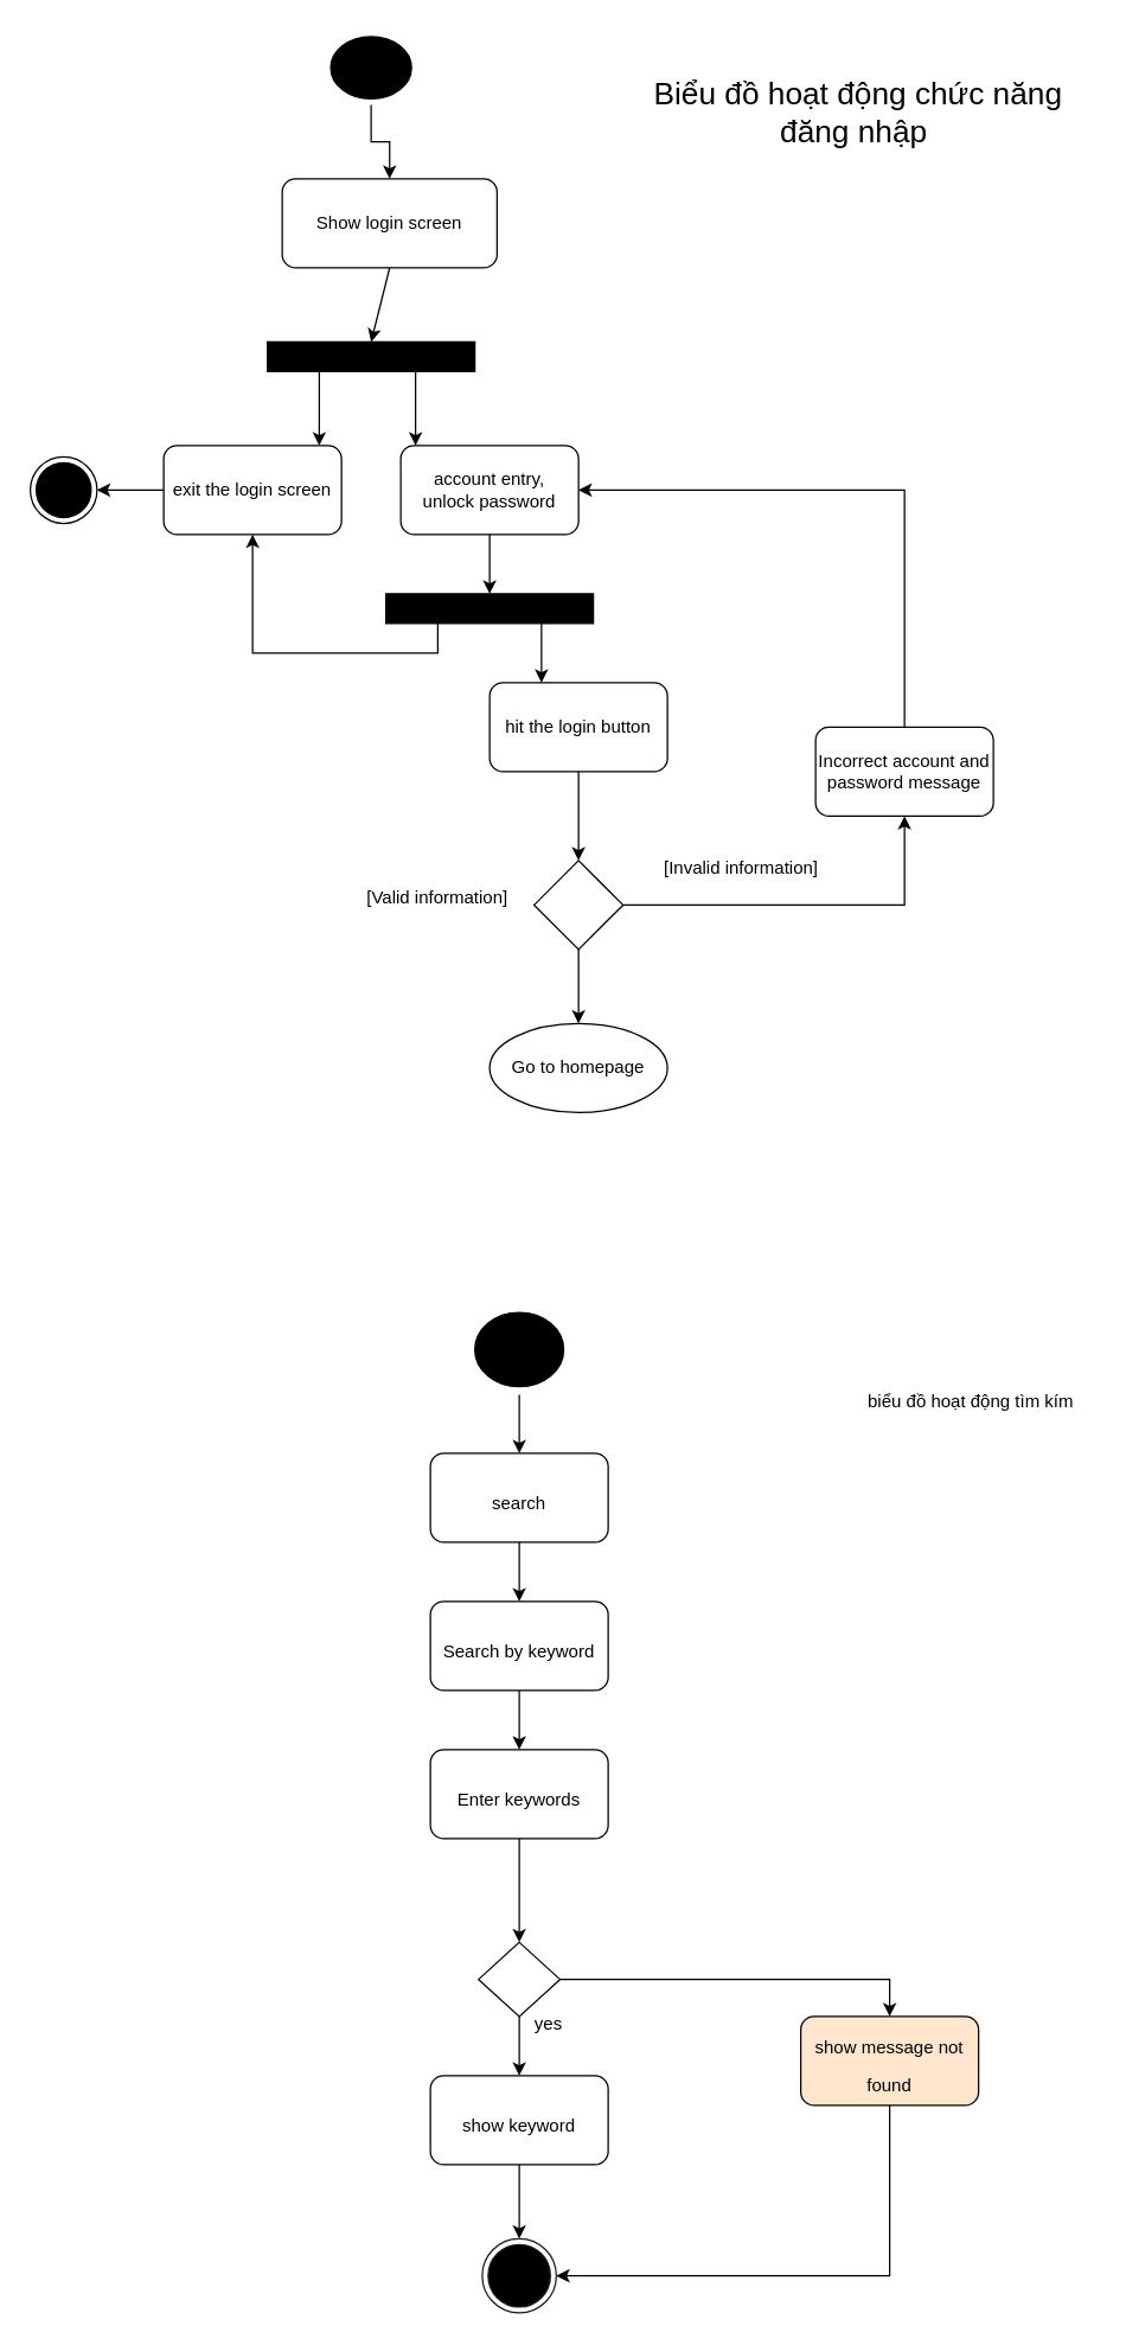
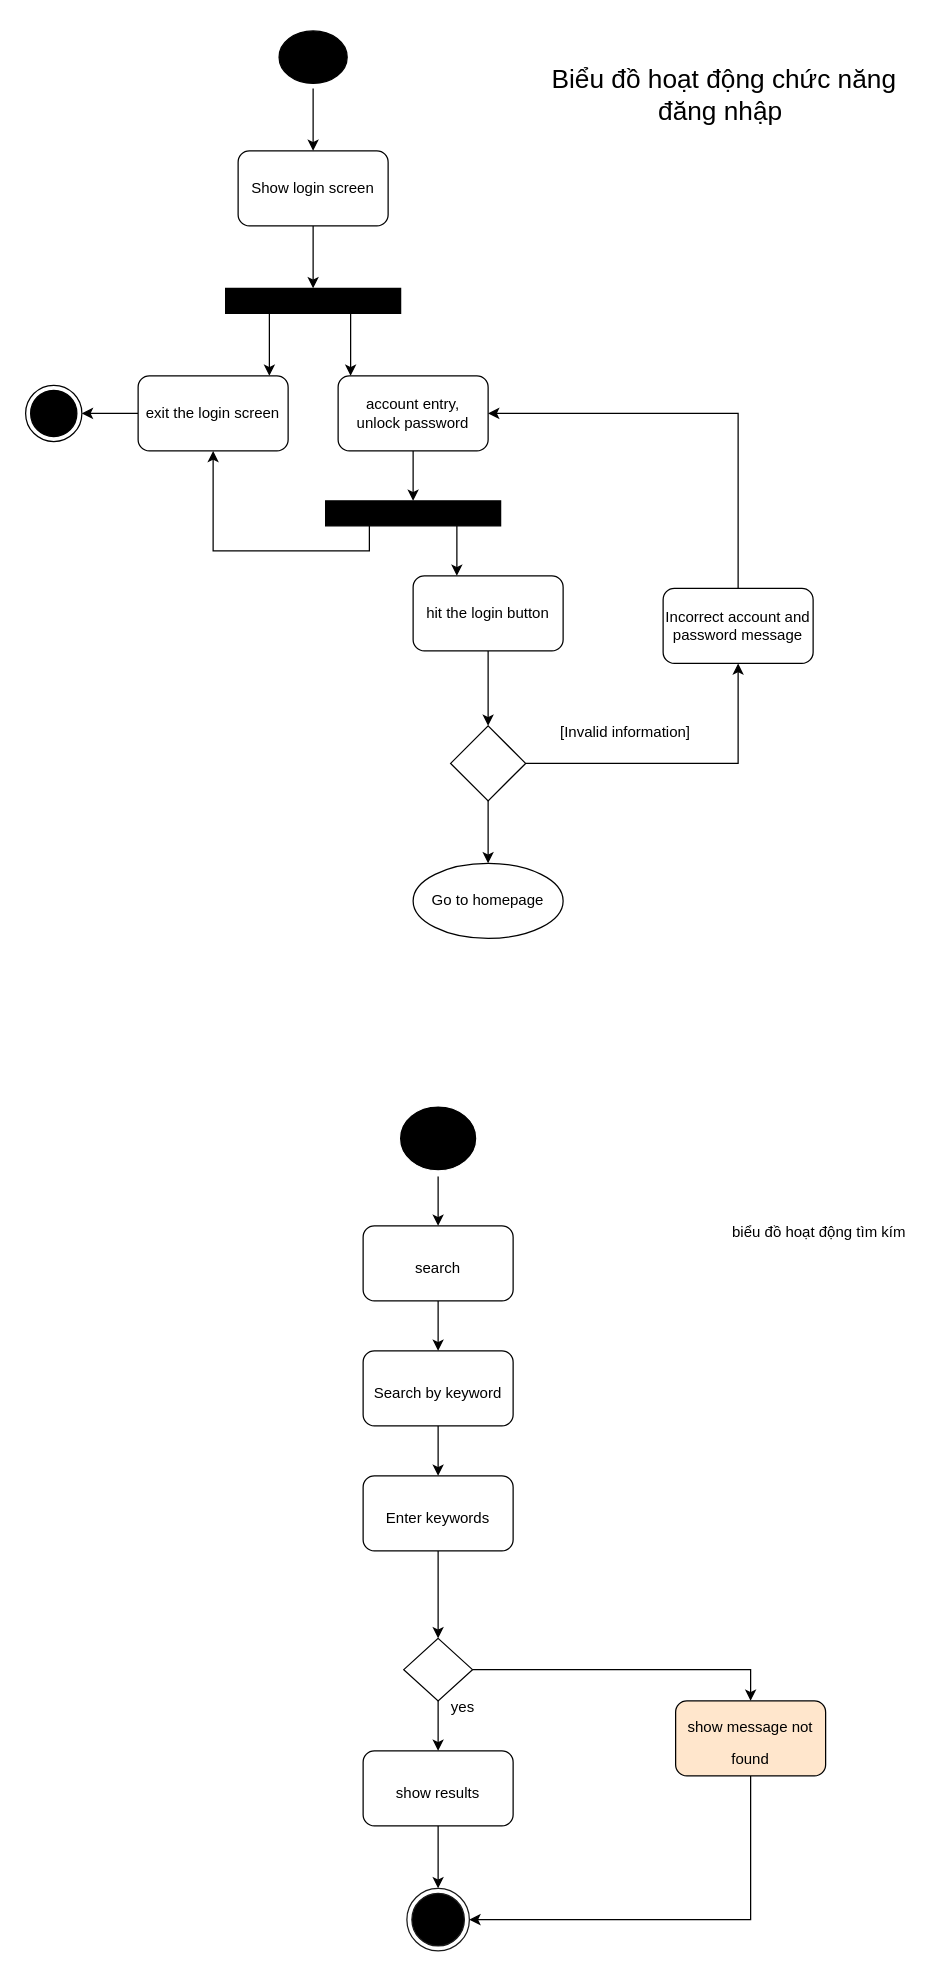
- <mxCell id="2" value="Show login screen" style="rounded=1;whiteSpace=wrap;html=1;strokeColor=#000000;" vertex="1" parent="1"><mxGeometry x="190" y="120" width="145" height="60" as="geometry" /></mxCell>
+ <mxCell id="2" value="Show login screen" style="rounded=1;whiteSpace=wrap;html=1;strokeColor=#000000;" vertex="1" parent="1"><mxGeometry x="190" y="120" width="120" height="60" as="geometry" /></mxCell>
- <mxCell id="17" value="Incorrect account and password message" style="rounded=1;whiteSpace=wrap;html=1;strokeColor=#000000;" vertex="1" parent="1"><mxGeometry x="550" y="490" width="120" height="60" as="geometry" /></mxCell>
+ <mxCell id="17" value="Incorrect account and password message" style="rounded=1;whiteSpace=wrap;html=1;strokeColor=#000000;" vertex="1" parent="1"><mxGeometry x="530" y="470" width="120" height="60" as="geometry" /></mxCell>
- <mxCell id="26" value="[Valid information]" style="text;html=1;strokeColor=none;fillColor=none;align=center;verticalAlign=middle;whiteSpace=wrap;rounded=0;" vertex="1" parent="1"><mxGeometry x="240" y="590" width="110" height="30" as="geometry" /></mxCell>
- <mxCell id="45" value="biểu đồ hoạt động tìm kím" style="text;html=1;strokeColor=none;fillColor=none;align=center;verticalAlign=middle;whiteSpace=wrap;rounded=0;fontSize=12;" vertex="1" parent="1"><mxGeometry x="580" y="930" width="150" height="30" as="geometry" /></mxCell>
+ <mxCell id="45" value="biểu đồ hoạt động tìm kím" style="text;html=1;strokeColor=none;fillColor=none;align=center;verticalAlign=middle;whiteSpace=wrap;rounded=0;fontSize=12;" vertex="1" parent="1"><mxGeometry x="580" y="970" width="150" height="30" as="geometry" /></mxCell>
- <mxCell id="40" value="&lt;font style=&quot;font-size: 12px;&quot;&gt;show keyword&lt;/font&gt;" style="rounded=1;whiteSpace=wrap;html=1;fontSize=21;strokeColor=#000000;fillColor=#FFFFFF;" vertex="1" parent="1"><mxGeometry x="290" y="1400" width="120" height="60" as="geometry" /></mxCell>
+ <mxCell id="40" value="&lt;font style=&quot;font-size: 12px;&quot;&gt;show results&lt;/font&gt;" style="rounded=1;whiteSpace=wrap;html=1;fontSize=21;strokeColor=#000000;fillColor=#FFFFFF;" vertex="1" parent="1"><mxGeometry x="290" y="1400" width="120" height="60" as="geometry" /></mxCell>
